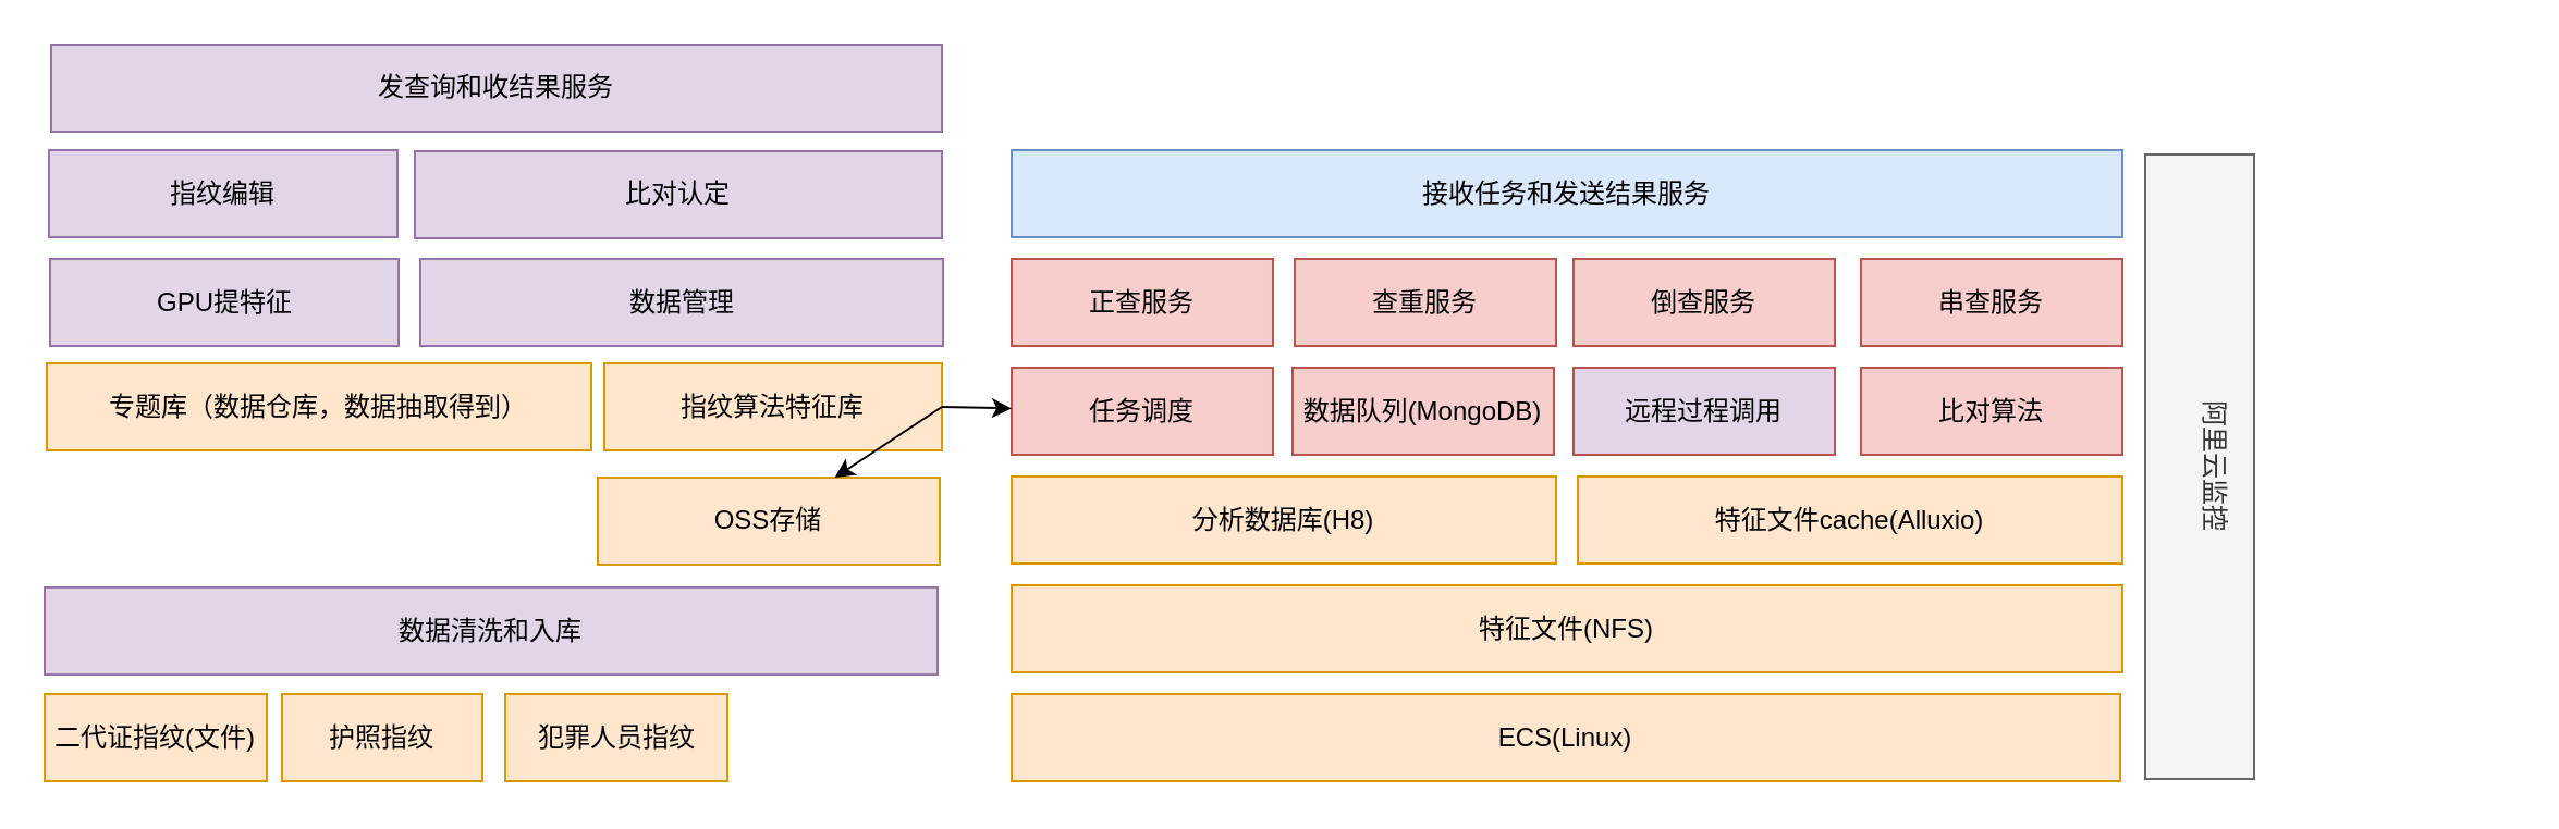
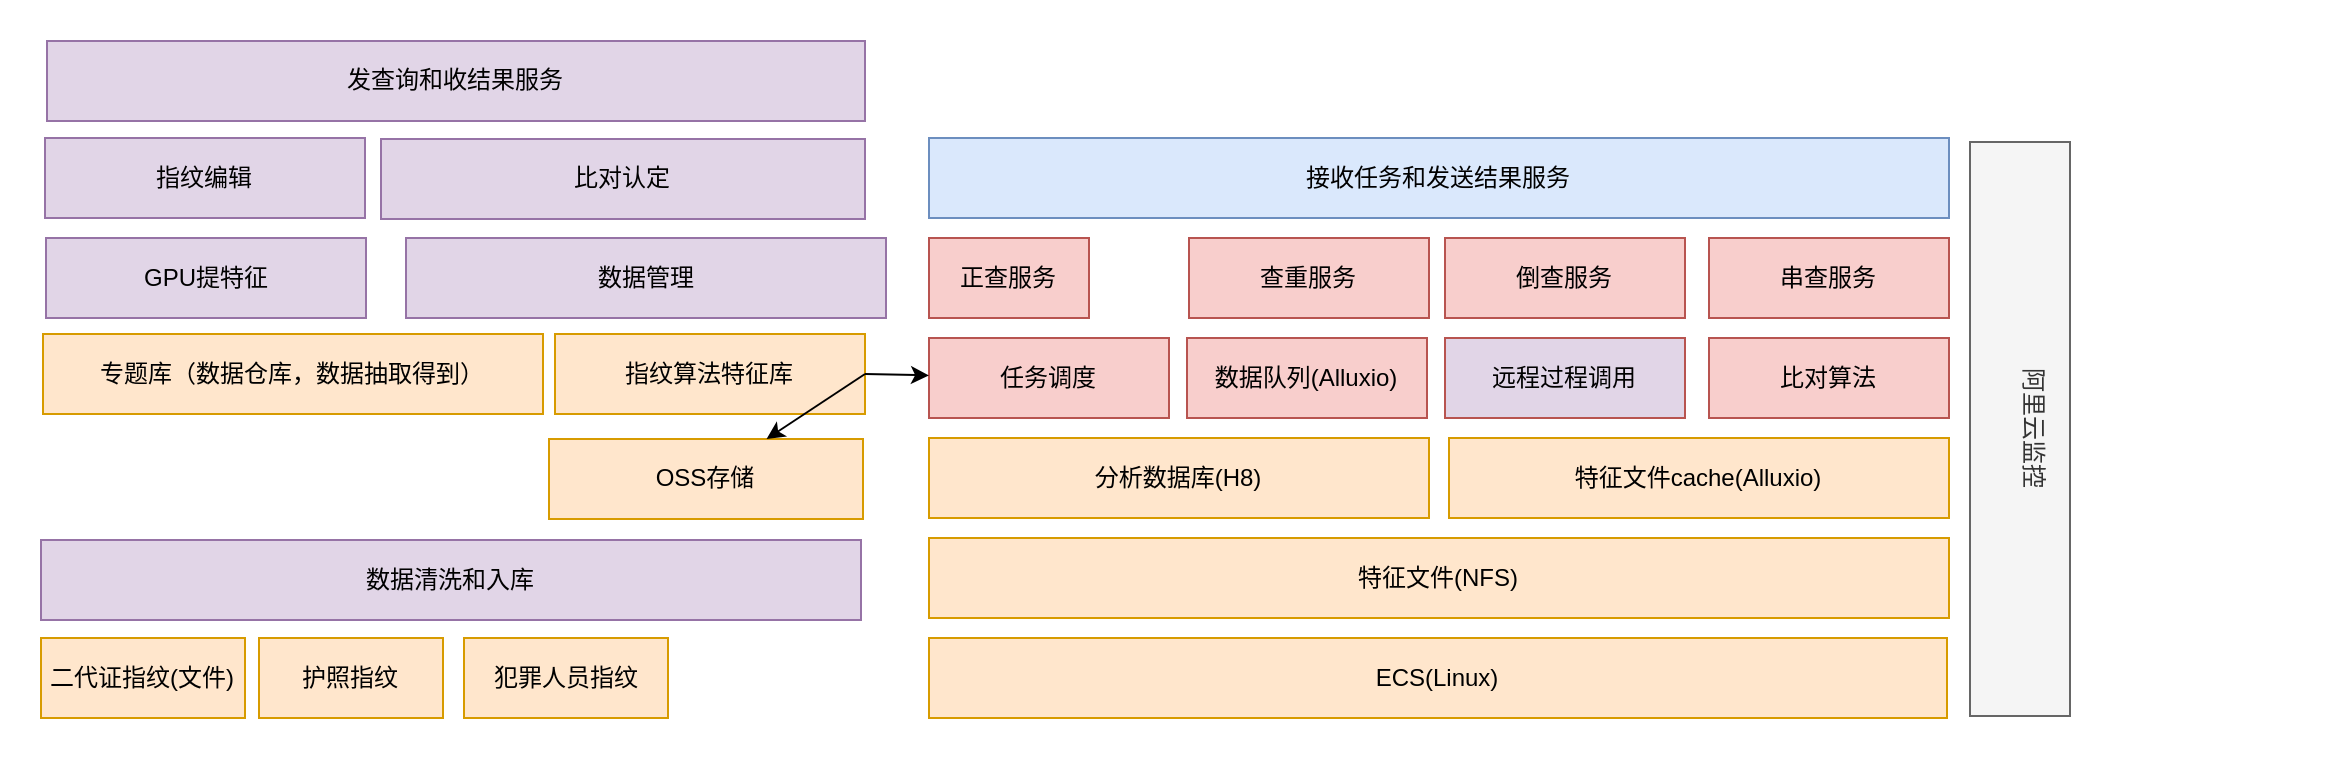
- <mxCell id="5" value="数据管理" style="rounded=0;whiteSpace=wrap;html=1;fillColor=#e1d5e7;strokeColor=#9673a6;" parent="1" vertex="1"><mxGeometry x="192.5" y="118.5" width="240" height="40" as="geometry" /></mxCell>
+ <mxCell id="5" value="数据管理" style="rounded=0;whiteSpace=wrap;html=1;fillColor=#e1d5e7;strokeColor=#9673a6;" parent="1" vertex="1"><mxGeometry x="202.5" y="118.5" width="240" height="40" as="geometry" /></mxCell>
- <mxCell id="18" value="正查服务" style="rounded=0;whiteSpace=wrap;html=1;fillColor=#f8cecc;strokeColor=#b85450;" parent="1" vertex="1"><mxGeometry x="464" y="118.5" width="120" height="40" as="geometry" /></mxCell>
+ <mxCell id="18" value="正查服务" style="rounded=0;whiteSpace=wrap;html=1;fillColor=#f8cecc;strokeColor=#b85450;" parent="1" vertex="1"><mxGeometry x="464" y="118.5" width="80" height="40" as="geometry" /></mxCell>
- <mxCell id="15" value="数据队列(MongoDB)" style="rounded=0;whiteSpace=wrap;html=1;fillColor=#f8cecc;strokeColor=#b85450;" parent="1" vertex="1"><mxGeometry x="593" y="168.5" width="120" height="40" as="geometry" /></mxCell>
+ <mxCell id="15" value="数据队列(Alluxio)" style="rounded=0;whiteSpace=wrap;html=1;fillColor=#f8cecc;strokeColor=#b85450;" parent="1" vertex="1"><mxGeometry x="593" y="168.5" width="120" height="40" as="geometry" /></mxCell>
